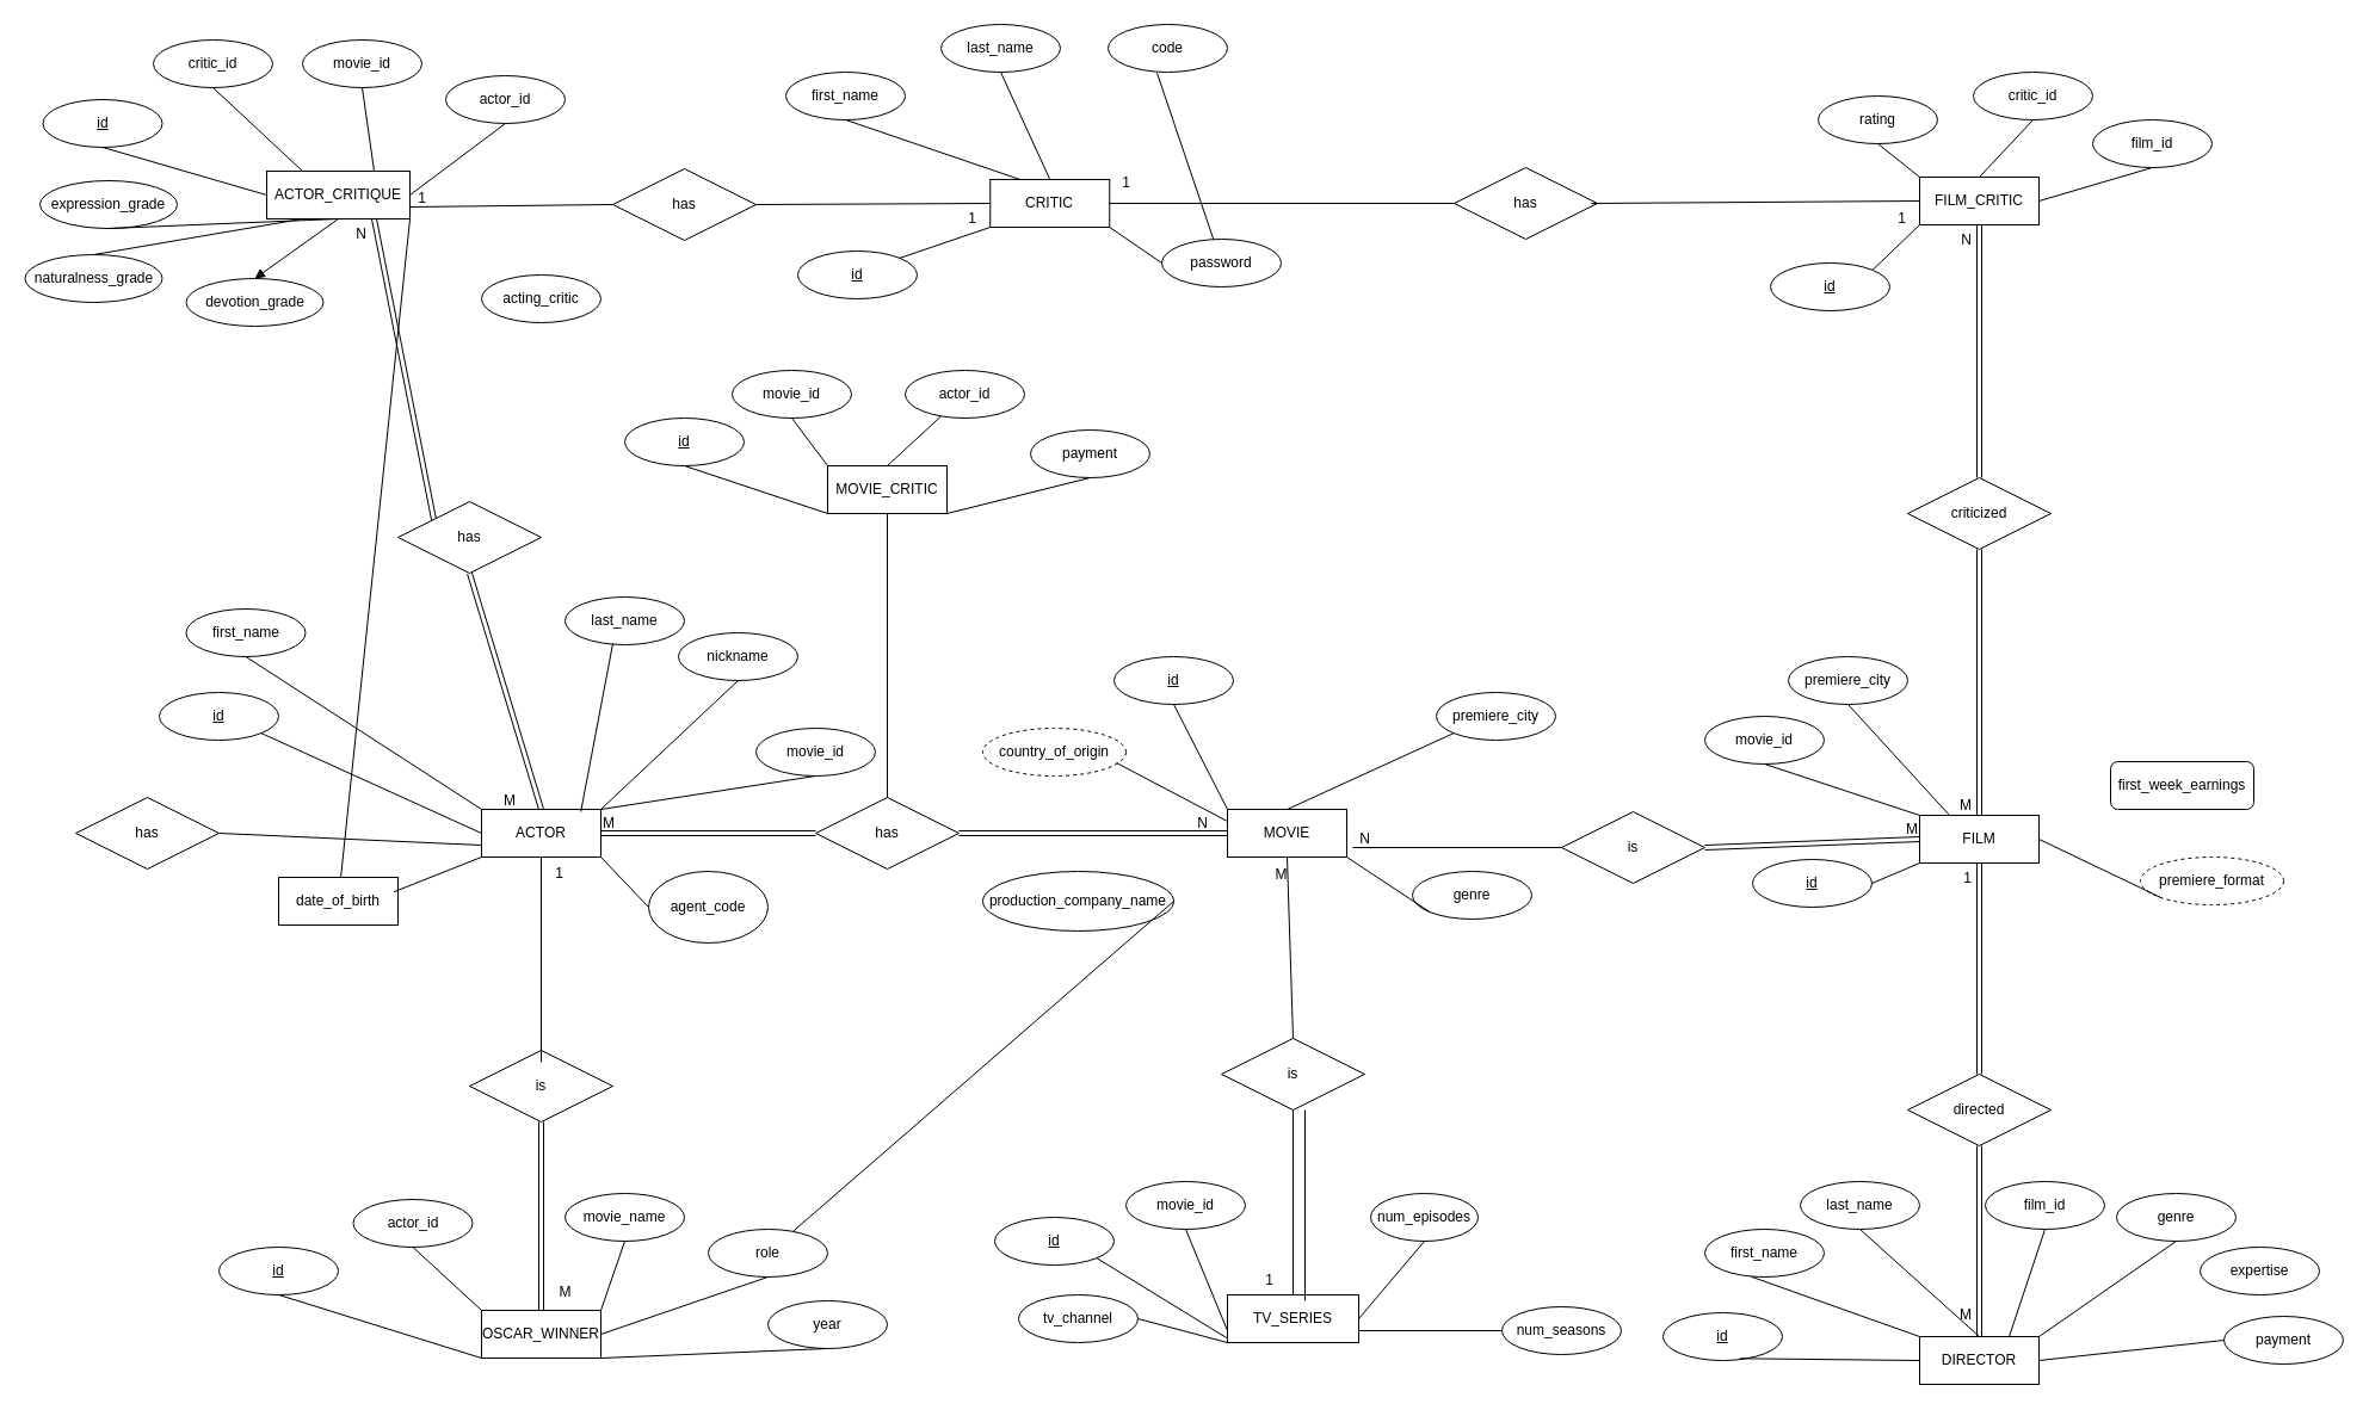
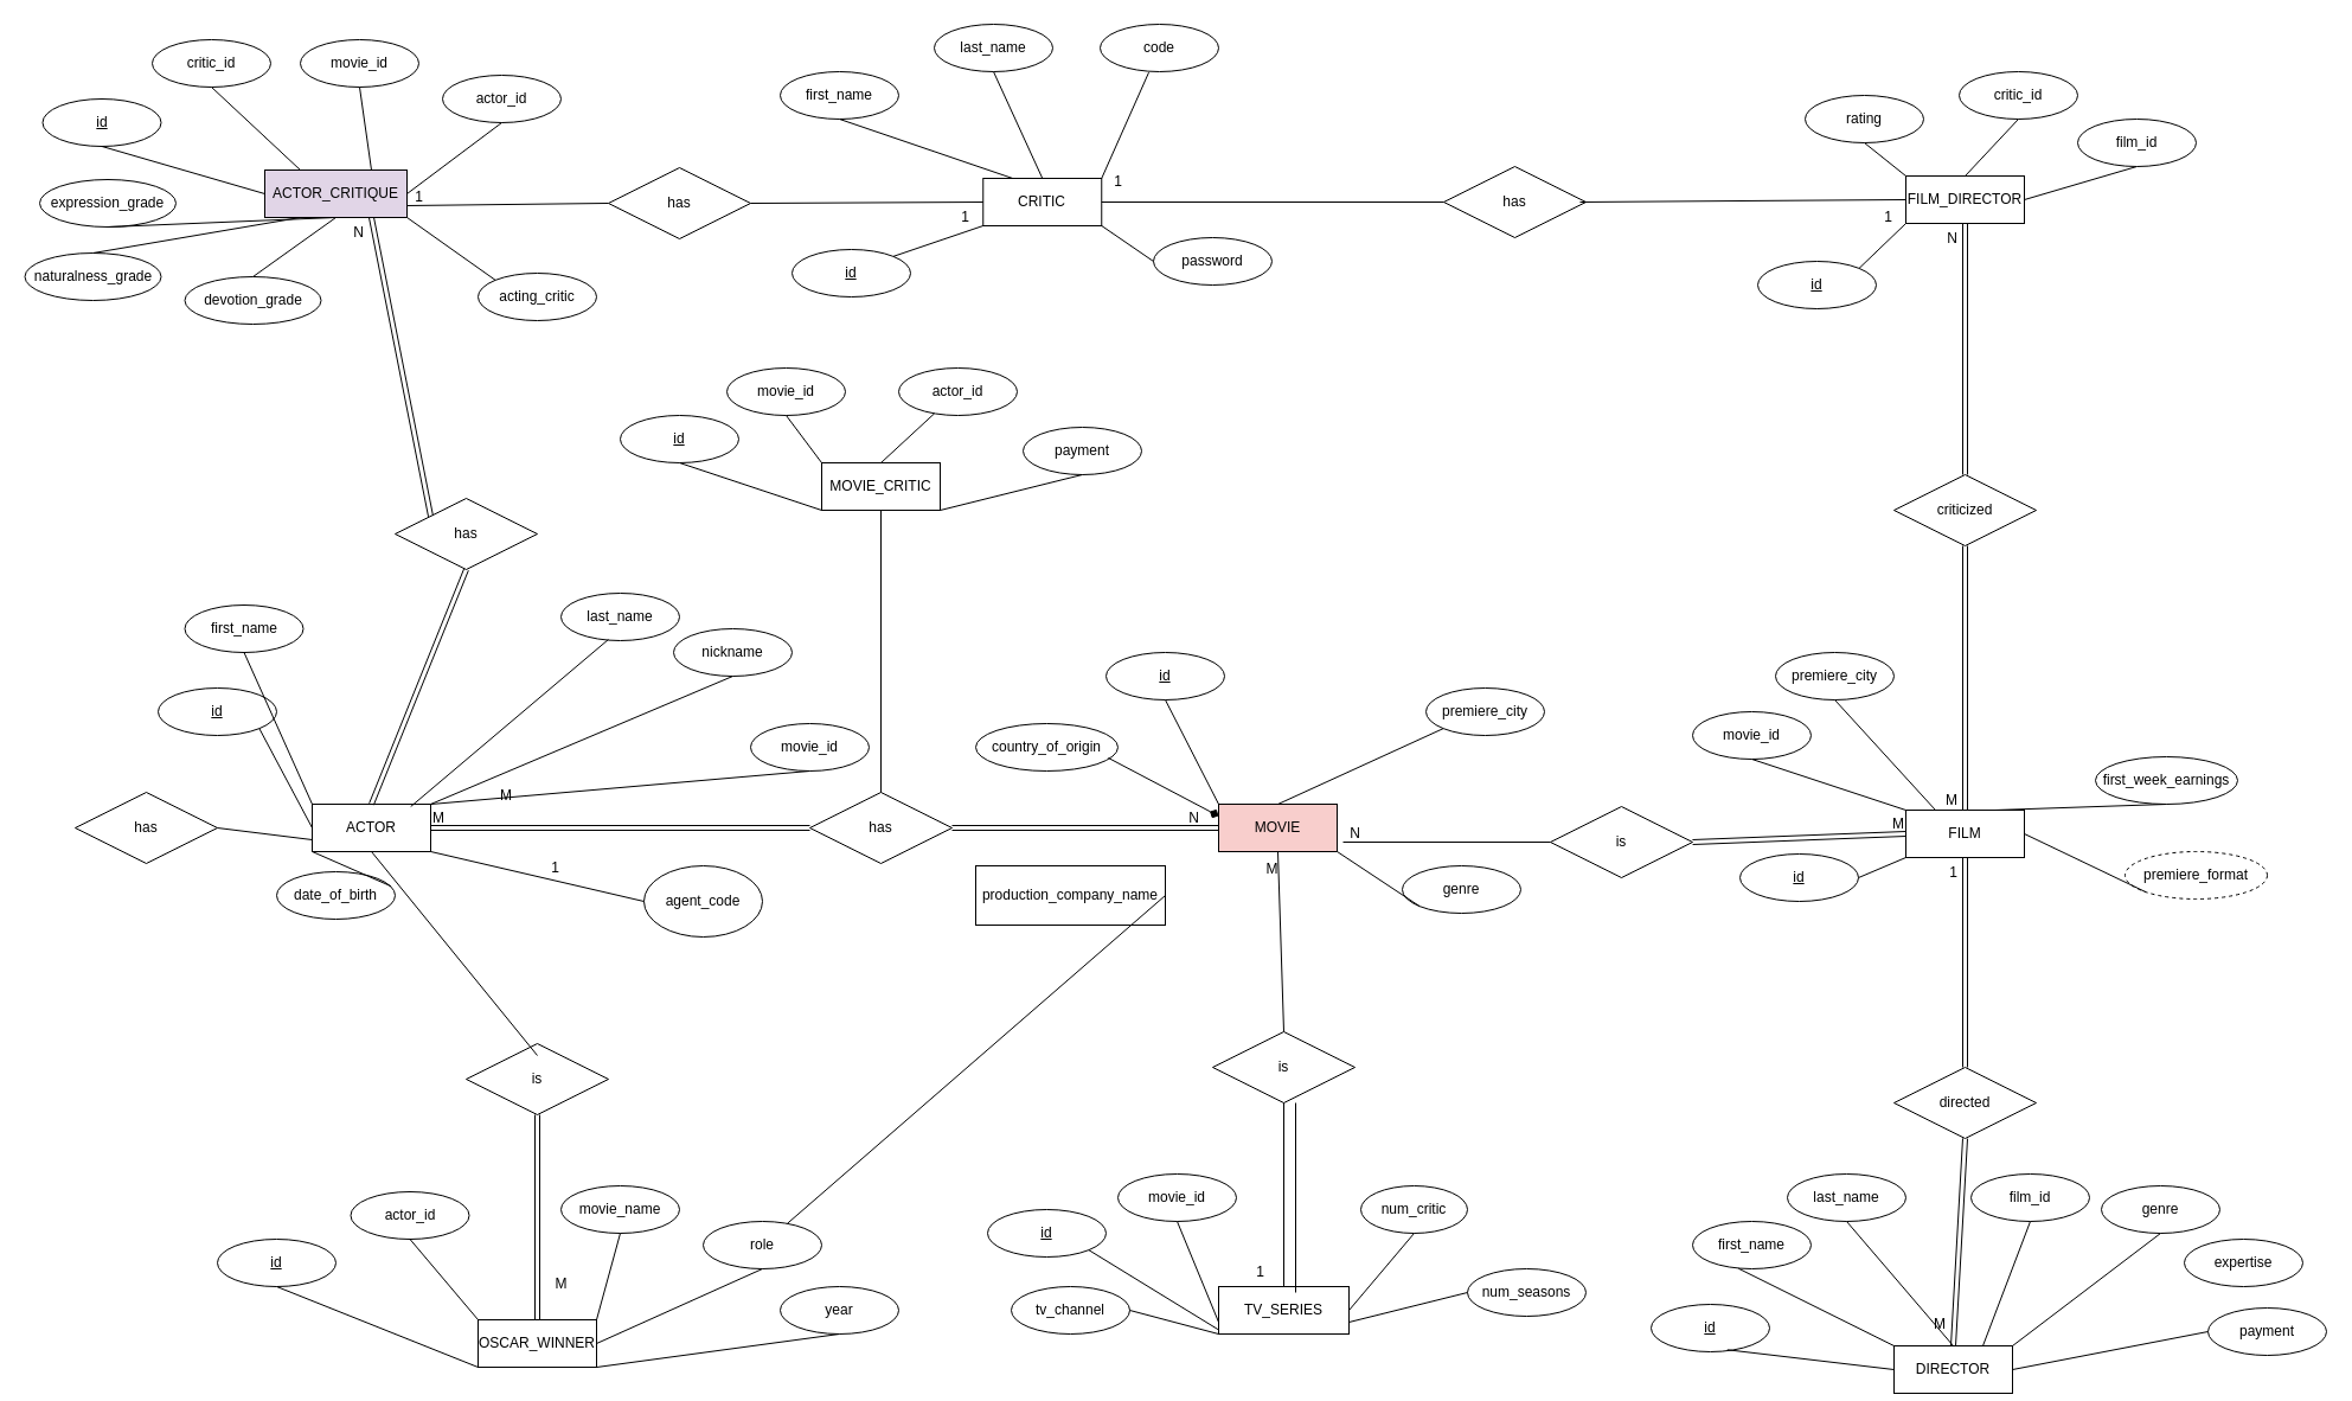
- <mxCell id="87" value="" style="endArrow=none;html=1;rounded=0;exitX=0.41;exitY=1.017;exitDx=0;exitDy=0;exitPerimeter=0;" parent="1" source="82" target="83" edge="1"><mxGeometry width="50" height="50" relative="1" as="geometry"><mxPoint x="900.5" y="70" as="sourcePoint" /><mxPoint x="889.5" y="160" as="targetPoint" /></mxGeometry></mxCell>
+ <mxCell id="87" value="" style="endArrow=none;html=1;rounded=0;entryX=1;entryY=0;entryDx=0;entryDy=0;exitX=0.41;exitY=1.017;exitDx=0;exitDy=0;exitPerimeter=0;" parent="1" source="82" target="78" edge="1"><mxGeometry width="50" height="50" relative="1" as="geometry"><mxPoint x="900.5" y="70" as="sourcePoint" /><mxPoint x="889.5" y="160" as="targetPoint" /></mxGeometry></mxCell>
- <mxCell id="98" value="ACTOR_CRITIQUE" style="whiteSpace=wrap;html=1;align=center;" parent="1" vertex="1"><mxGeometry x="223" y="143" width="120" height="40" as="geometry" /></mxCell>
+ <mxCell id="98" value="ACTOR_CRITIQUE" style="whiteSpace=wrap;html=1;align=center;fillColor=#e1d5e7;" parent="1" vertex="1"><mxGeometry x="223" y="143" width="120" height="40" as="geometry" /></mxCell>
- <mxCell id="89" value="FILM_CRITIC" style="whiteSpace=wrap;html=1;align=center;" parent="1" vertex="1"><mxGeometry x="1608" y="148" width="100" height="40" as="geometry" /></mxCell>
+ <mxCell id="89" value="FILM_DIRECTOR" style="whiteSpace=wrap;html=1;align=center;" parent="1" vertex="1"><mxGeometry x="1608" y="148" width="100" height="40" as="geometry" /></mxCell>
- <mxCell id="114" value="" style="endArrow=block;html=1;rounded=0;entryX=0.5;entryY=0;entryDx=0;entryDy=0;exitX=0.5;exitY=1;exitDx=0;exitDy=0;" parent="1" source="98" target="106" edge="1"><mxGeometry width="50" height="50" relative="1" as="geometry"><mxPoint x="235.5" y="183" as="sourcePoint" /><mxPoint x="88.5" y="213" as="targetPoint" /></mxGeometry></mxCell>
+ <mxCell id="114" value="" style="endArrow=none;html=1;rounded=0;entryX=0.5;entryY=0;entryDx=0;entryDy=0;exitX=0.5;exitY=1;exitDx=0;exitDy=0;" parent="1" source="98" target="106" edge="1"><mxGeometry width="50" height="50" relative="1" as="geometry"><mxPoint x="235.5" y="183" as="sourcePoint" /><mxPoint x="88.5" y="213" as="targetPoint" /></mxGeometry></mxCell>
- <mxCell id="112" value="" style="endArrow=none;html=1;rounded=0;exitX=1;exitY=1;exitDx=0;exitDy=0;" parent="1" source="98" target="18" edge="1"><mxGeometry width="50" height="50" relative="1" as="geometry"><mxPoint x="325.5" y="163" as="sourcePoint" /><mxPoint x="405.5" y="173" as="targetPoint" /></mxGeometry></mxCell>
+ <mxCell id="112" value="" style="endArrow=none;html=1;rounded=0;exitX=1;exitY=1;exitDx=0;exitDy=0;entryX=0;entryY=0;entryDx=0;entryDy=0;" parent="1" source="98" target="103" edge="1"><mxGeometry width="50" height="50" relative="1" as="geometry"><mxPoint x="325.5" y="163" as="sourcePoint" /><mxPoint x="405.5" y="173" as="targetPoint" /></mxGeometry></mxCell>
- <mxCell id="6" value="country_of_origin" style="ellipse;whiteSpace=wrap;html=1;align=center;dashed=1;" parent="1" vertex="1"><mxGeometry x="823" y="610" width="120" height="40" as="geometry" /></mxCell>
+ <mxCell id="6" value="country_of_origin" style="ellipse;whiteSpace=wrap;html=1;align=center;" parent="1" vertex="1"><mxGeometry x="823" y="610" width="120" height="40" as="geometry" /></mxCell>
- <mxCell id="36" value="first_week_earnings" style="whiteSpace=wrap;html=1;align=center;rounded=1;" parent="1" vertex="1"><mxGeometry x="1768" y="638" width="120" height="40" as="geometry" /></mxCell>
+ <mxCell id="36" value="first_week_earnings" style="ellipse;whiteSpace=wrap;html=1;align=center;" parent="1" vertex="1"><mxGeometry x="1768" y="638" width="120" height="40" as="geometry" /></mxCell>
+ <mxCell id="40" value="" style="endArrow=none;html=1;rounded=0;entryX=0.75;entryY=0;entryDx=0;entryDy=0;exitX=0.5;exitY=1;exitDx=0;exitDy=0;" parent="1" source="36" target="33" edge="1"><mxGeometry width="50" height="50" relative="1" as="geometry"><mxPoint x="1633" y="640" as="sourcePoint" /><mxPoint x="1643" y="700" as="targetPoint" /></mxGeometry></mxCell>
- <mxCell id="9" value="" style="endArrow=none;html=1;rounded=0;exitX=0.933;exitY=0.725;exitDx=0;exitDy=0;entryX=0;entryY=0.25;entryDx=0;entryDy=0;exitPerimeter=0;" parent="1" source="6" target="2" edge="1"><mxGeometry width="50" height="50" relative="1" as="geometry"><mxPoint x="958" y="685" as="sourcePoint" /><mxPoint x="1043" y="710" as="targetPoint" /></mxGeometry></mxCell>
+ <mxCell id="9" value="" style="endArrow=diamond;html=1;rounded=0;exitX=0.933;exitY=0.725;exitDx=0;exitDy=0;entryX=0;entryY=0.25;entryDx=0;entryDy=0;exitPerimeter=0;" parent="1" source="6" target="2" edge="1"><mxGeometry width="50" height="50" relative="1" as="geometry"><mxPoint x="958" y="685" as="sourcePoint" /><mxPoint x="1043" y="710" as="targetPoint" /></mxGeometry></mxCell>
- <mxCell id="13" value="ACTOR" style="whiteSpace=wrap;html=1;align=center;" parent="1" vertex="1"><mxGeometry x="403" y="678" width="100" height="40" as="geometry" /></mxCell>
+ <mxCell id="13" value="ACTOR" style="whiteSpace=wrap;html=1;align=center;" parent="1" vertex="1"><mxGeometry x="263" y="678" width="100" height="40" as="geometry" /></mxCell>
- <mxCell id="2" value="MOVIE" style="whiteSpace=wrap;html=1;align=center;" parent="1" vertex="1"><mxGeometry x="1028" y="678" width="100" height="40" as="geometry" /></mxCell>
+ <mxCell id="2" value="MOVIE" style="whiteSpace=wrap;html=1;align=center;fillColor=#f8cecc;" parent="1" vertex="1"><mxGeometry x="1028" y="678" width="100" height="40" as="geometry" /></mxCell>
- <mxCell id="18" value="date_of_birth" style="whiteSpace=wrap;html=1;align=center;rounded=0;" parent="1" vertex="1"><mxGeometry x="233" y="735" width="100" height="40" as="geometry" /></mxCell>
+ <mxCell id="18" value="date_of_birth" style="ellipse;whiteSpace=wrap;html=1;align=center;" parent="1" vertex="1"><mxGeometry x="233" y="735" width="100" height="40" as="geometry" /></mxCell>
- <mxCell id="7" value="production_company_name" style="ellipse;whiteSpace=wrap;html=1;align=center;" parent="1" vertex="1"><mxGeometry x="823" y="730" width="160" height="50" as="geometry" /></mxCell>
+ <mxCell id="7" value="production_company_name" style="whiteSpace=wrap;html=1;align=center;rounded=0;" parent="1" vertex="1"><mxGeometry x="823" y="730" width="160" height="50" as="geometry" /></mxCell>
- <mxCell id="45" value="num_episodes" style="ellipse;whiteSpace=wrap;html=1;align=center;" parent="1" vertex="1"><mxGeometry x="1148" y="1000" width="90" height="40" as="geometry" /></mxCell>
+ <mxCell id="45" value="num_critic" style="ellipse;whiteSpace=wrap;html=1;align=center;" parent="1" vertex="1"><mxGeometry x="1148" y="1000" width="90" height="40" as="geometry" /></mxCell>
- <mxCell id="55" value="year" style="ellipse;whiteSpace=wrap;html=1;align=center;" parent="1" vertex="1"><mxGeometry x="643" y="1090" width="100" height="40" as="geometry" /></mxCell>
+ <mxCell id="55" value="year" style="ellipse;whiteSpace=wrap;html=1;align=center;" parent="1" vertex="1"><mxGeometry x="658" y="1085" width="100" height="40" as="geometry" /></mxCell>
- <mxCell id="46" value="num_seasons" style="ellipse;whiteSpace=wrap;html=1;align=center;" parent="1" vertex="1"><mxGeometry x="1258" y="1095" width="100" height="40" as="geometry" /></mxCell>
+ <mxCell id="46" value="num_seasons" style="ellipse;whiteSpace=wrap;html=1;align=center;" parent="1" vertex="1"><mxGeometry x="1238" y="1070" width="100" height="40" as="geometry" /></mxCell>
- <mxCell id="51" value="OSCAR_WINNER" style="whiteSpace=wrap;html=1;align=center;" parent="1" vertex="1"><mxGeometry x="403" y="1098" width="100" height="40" as="geometry" /></mxCell>
+ <mxCell id="51" value="OSCAR_WINNER" style="whiteSpace=wrap;html=1;align=center;" parent="1" vertex="1"><mxGeometry x="403" y="1113" width="100" height="40" as="geometry" /></mxCell>
- <mxCell id="60" value="DIRECTOR" style="whiteSpace=wrap;html=1;align=center;" parent="1" vertex="1"><mxGeometry x="1608" y="1120" width="100" height="40" as="geometry" /></mxCell>
+ <mxCell id="60" value="DIRECTOR" style="whiteSpace=wrap;html=1;align=center;" parent="1" vertex="1"><mxGeometry x="1598" y="1135" width="100" height="40" as="geometry" /></mxCell>
